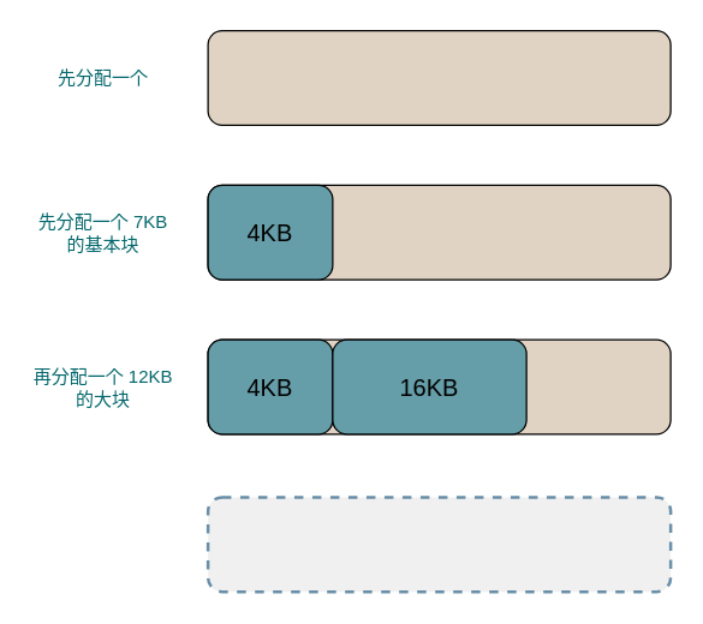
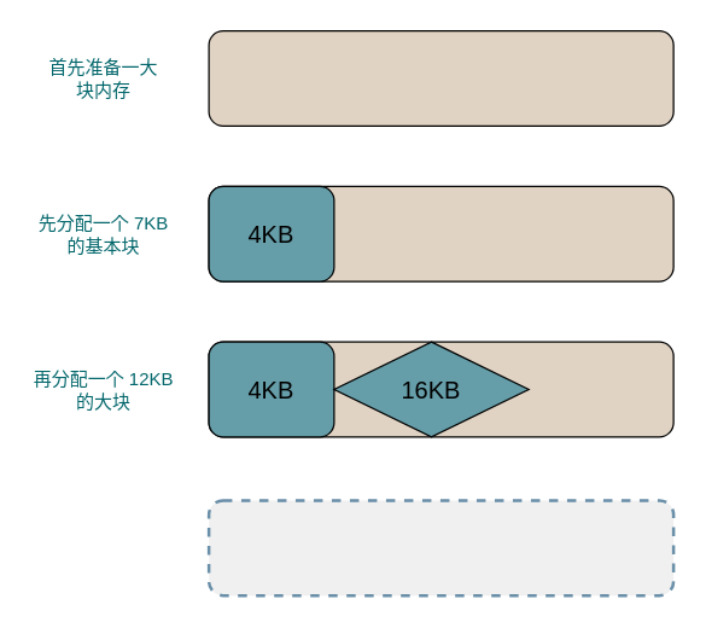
- <mxCell id="3" value="&lt;font color=&quot;#02666b&quot;&gt;先分配一个&lt;/font&gt;" style="text;html=1;strokeColor=none;fillColor=none;align=center;verticalAlign=middle;whiteSpace=wrap;rounded=0;labelBackgroundColor=none;fontColor=#013E41;" vertex="1" parent="1"><mxGeometry x="28" y="37" width="81" height="29.5" as="geometry" /></mxCell>
+ <mxCell id="3" value="&lt;font color=&quot;#02666b&quot;&gt;首先准备一大块内存&lt;/font&gt;" style="text;html=1;strokeColor=none;fillColor=none;align=center;verticalAlign=middle;whiteSpace=wrap;rounded=0;labelBackgroundColor=none;fontColor=#013E41;" vertex="1" parent="1"><mxGeometry x="28" y="37" width="81" height="29.5" as="geometry" /></mxCell>
- <mxCell id="11" value="16KB" style="rounded=1;whiteSpace=wrap;html=1;fontSize=16;fillColor=#659DA8;fontColor=default;labelBackgroundColor=none;" vertex="1" parent="1"><mxGeometry x="221" y="226" width="129" height="63" as="geometry" /></mxCell>
+ <mxCell id="11" value="16KB" style="rhombus;whiteSpace=wrap;html=1;fontSize=16;fillColor=#659DA8;fontColor=default;labelBackgroundColor=none;" vertex="1" parent="1"><mxGeometry x="221" y="226" width="129" height="63" as="geometry" /></mxCell>
